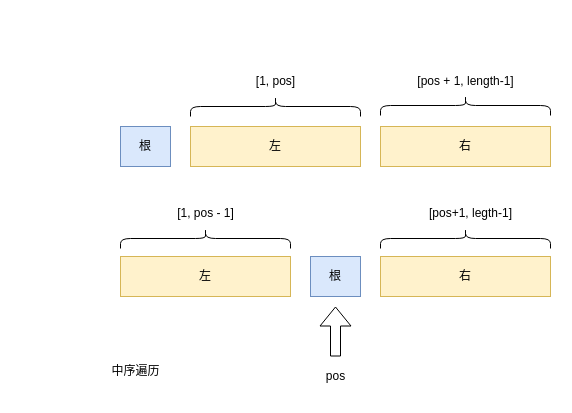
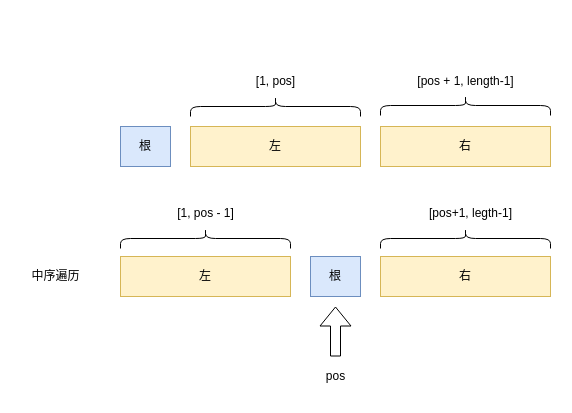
- <mxCell id="18" value="中序遍历" style="text;html=1;align=center;verticalAlign=middle;resizable=0;points=[];autosize=1;strokeColor=none;fillColor=none;" parent="1" vertex="1"><mxGeometry x="100" y="356" width="70" height="30" as="geometry" /></mxCell>
+ <mxCell id="18" value="中序遍历" style="text;html=1;align=center;verticalAlign=middle;resizable=0;points=[];autosize=1;strokeColor=none;fillColor=none;" parent="1" vertex="1"><mxGeometry x="20" y="261" width="70" height="30" as="geometry" /></mxCell>
